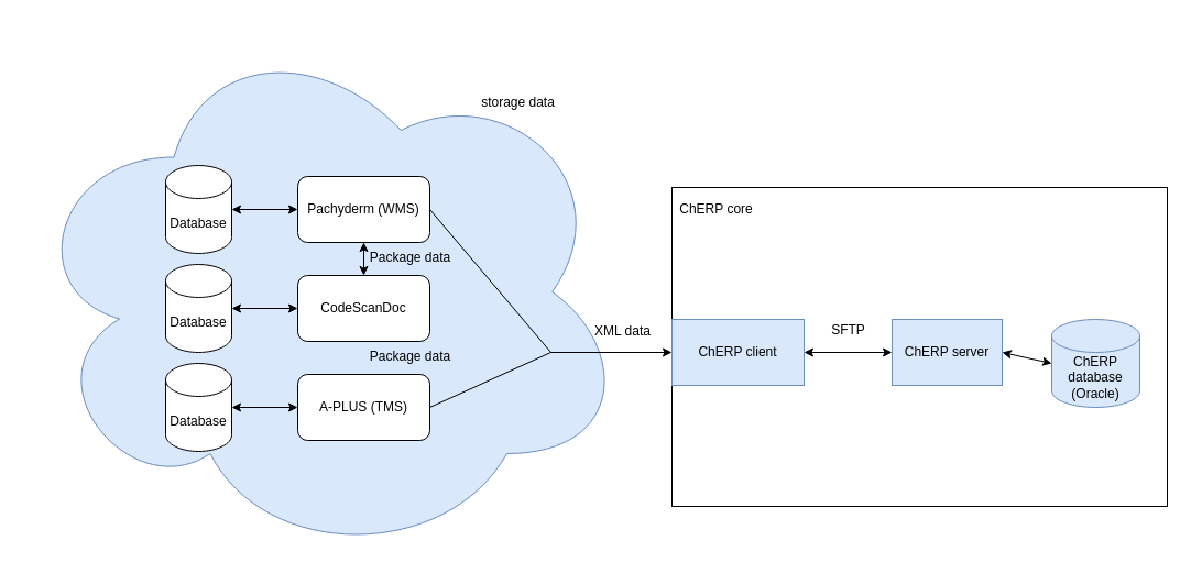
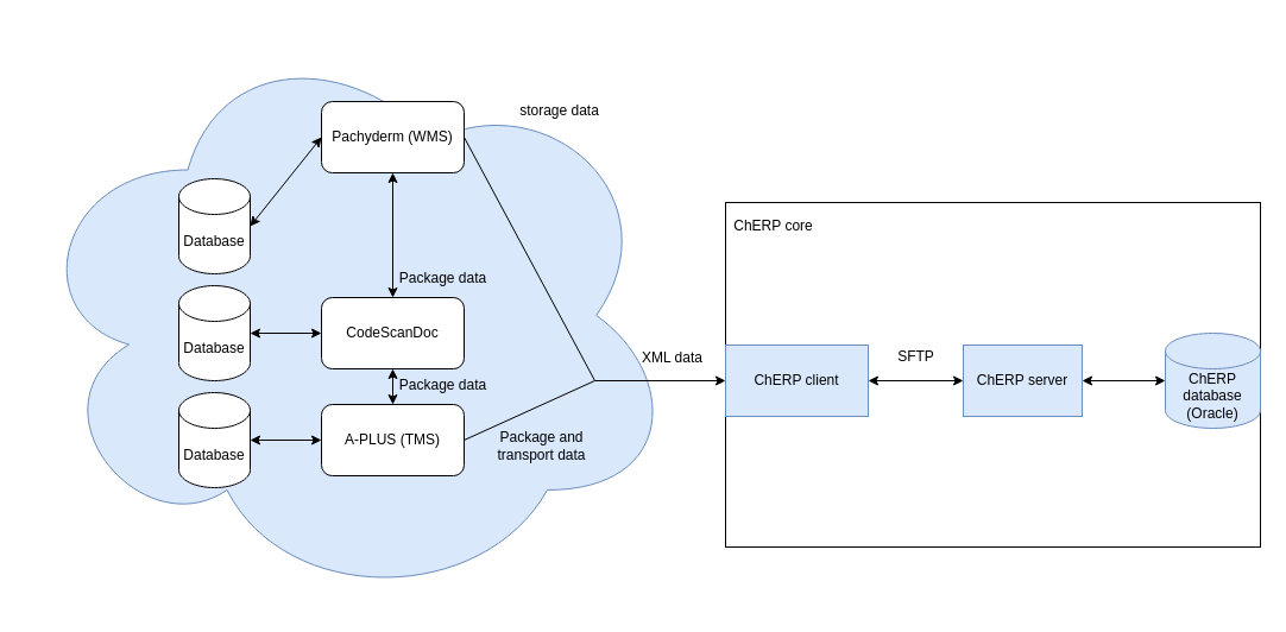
- <mxCell id="23" value="Pachyderm (WMS)" style="rounded=1;whiteSpace=wrap;html=1;" vertex="1" parent="1"><mxGeometry x="270" y="160" width="120" height="60" as="geometry" /></mxCell>
+ <mxCell id="23" value="Pachyderm (WMS)" style="rounded=1;whiteSpace=wrap;html=1;" vertex="1" parent="1"><mxGeometry x="270" y="85" width="120" height="60" as="geometry" /></mxCell>
+ <mxCell id="26" value="" style="endArrow=classic;startArrow=classic;html=1;rounded=0;entryX=0.5;entryY=1;entryDx=0;entryDy=0;exitX=0.5;exitY=0;exitDx=0;exitDy=0;" edge="1" parent="1" source="12" target="11"><mxGeometry width="50" height="50" relative="1" as="geometry"><mxPoint x="670" y="430" as="sourcePoint" /><mxPoint x="720" y="380" as="targetPoint" /></mxGeometry></mxCell>
- <mxCell id="3" value="ChERP database (Oracle)" style="shape=cylinder3;whiteSpace=wrap;html=1;boundedLbl=1;backgroundOutline=1;size=15;fillColor=#dae8fc;strokeColor=#6c8ebf;" vertex="1" parent="1"><mxGeometry x="955" y="290" width="80" height="80" as="geometry" /></mxCell>
+ <mxCell id="3" value="ChERP database (Oracle)" style="shape=cylinder3;whiteSpace=wrap;html=1;boundedLbl=1;backgroundOutline=1;size=15;fillColor=#dae8fc;strokeColor=#6c8ebf;" vertex="1" parent="1"><mxGeometry x="980" y="280" width="80" height="80" as="geometry" /></mxCell>
+ <mxCell id="18" value="&lt;div&gt;Package and &lt;br&gt;&lt;/div&gt;&lt;div&gt;transport data&lt;/div&gt;" style="text;html=1;align=center;verticalAlign=middle;resizable=0;points=[];autosize=1;strokeColor=none;fillColor=none;" vertex="1" parent="1"><mxGeometry x="410" y="360" width="90" height="30" as="geometry" /></mxCell>
